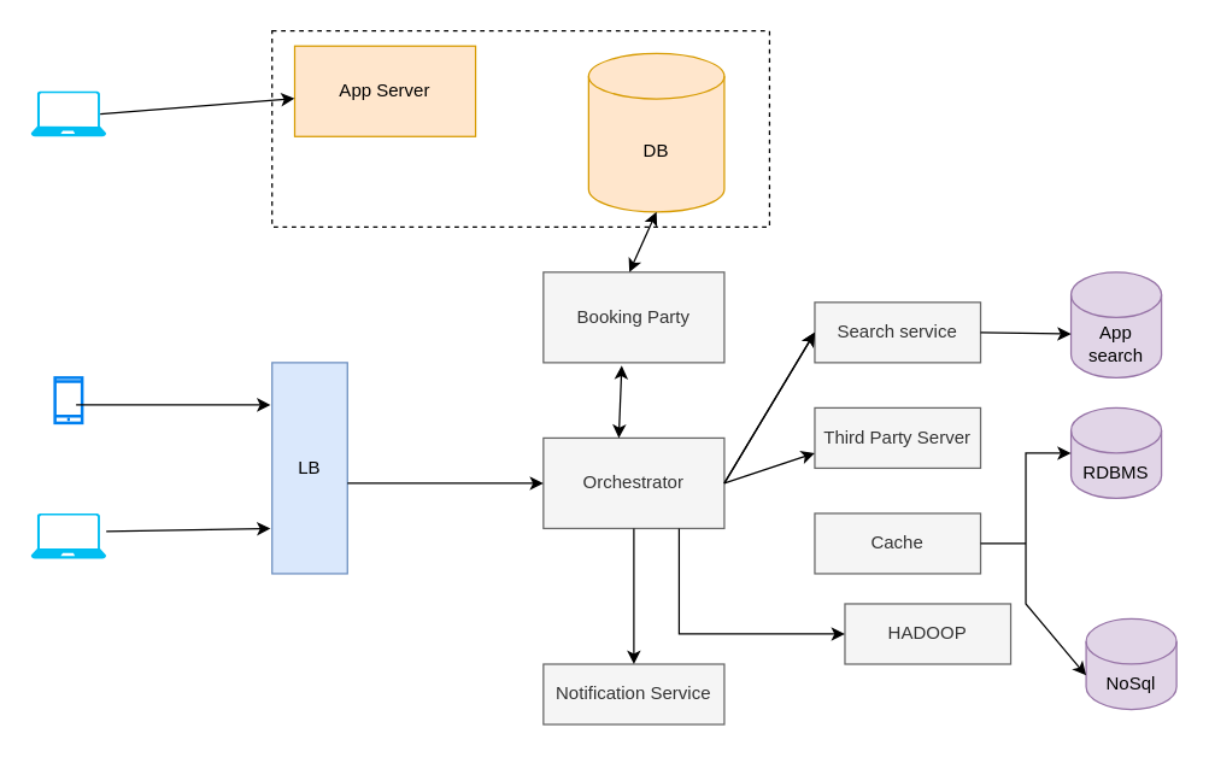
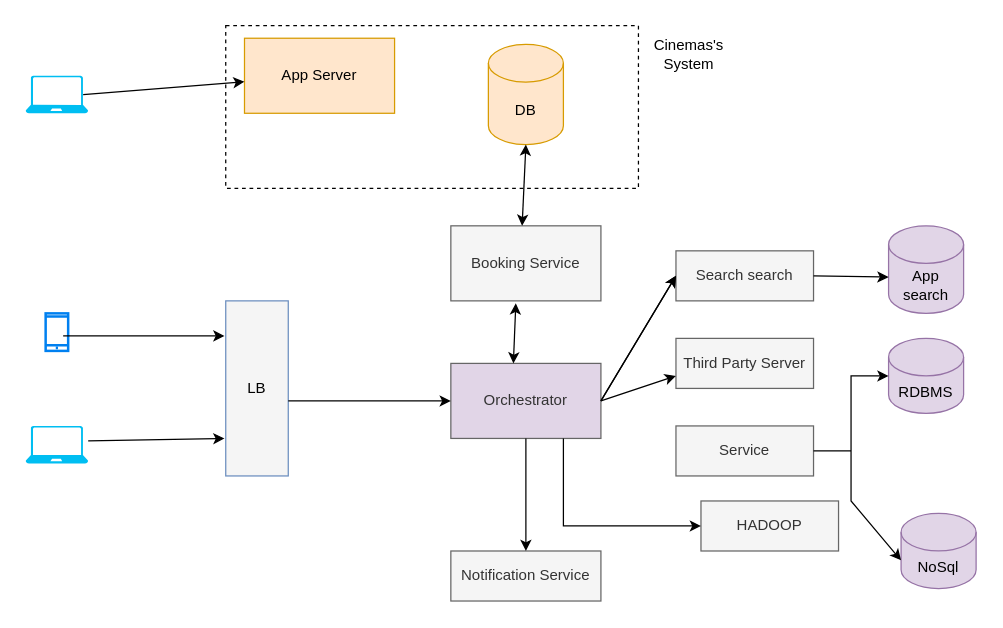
+ <mxCell id="31" value="Cinemas's &lt;br&gt;System" style="text;html=1;align=center;verticalAlign=middle;resizable=0;points=[];autosize=1;strokeColor=none;fillColor=none;" vertex="1" parent="1"><mxGeometry x="510" y="23" width="80" height="40" as="geometry" /></mxCell>
- <mxCell id="4" value="DB" style="shape=cylinder3;whiteSpace=wrap;html=1;boundedLbl=1;backgroundOutline=1;size=15;fillColor=#ffe6cc;strokeColor=#d79b00;" vertex="1" parent="1"><mxGeometry x="390" y="35" width="90" height="105" as="geometry" /></mxCell>
+ <mxCell id="4" value="DB" style="shape=cylinder3;whiteSpace=wrap;html=1;boundedLbl=1;backgroundOutline=1;size=15;fillColor=#ffe6cc;strokeColor=#d79b00;" vertex="1" parent="1"><mxGeometry x="390" y="35" width="60" height="80" as="geometry" /></mxCell>
- <mxCell id="7" value="Booking Party" style="rounded=0;whiteSpace=wrap;html=1;fillColor=#f5f5f5;fontColor=#333333;strokeColor=#666666;" vertex="1" parent="1"><mxGeometry x="360" y="180" width="120" height="60" as="geometry" /></mxCell>
+ <mxCell id="7" value="Booking Service" style="rounded=0;whiteSpace=wrap;html=1;fillColor=#f5f5f5;fontColor=#333333;strokeColor=#666666;" vertex="1" parent="1"><mxGeometry x="360" y="180" width="120" height="60" as="geometry" /></mxCell>
- <mxCell id="9" value="Search service" style="rounded=0;whiteSpace=wrap;html=1;fillColor=#f5f5f5;fontColor=#333333;strokeColor=#666666;" vertex="1" parent="1"><mxGeometry x="540" y="200" width="110" height="40" as="geometry" /></mxCell>
+ <mxCell id="9" value="Search search" style="rounded=0;whiteSpace=wrap;html=1;fillColor=#f5f5f5;fontColor=#333333;strokeColor=#666666;" vertex="1" parent="1"><mxGeometry x="540" y="200" width="110" height="40" as="geometry" /></mxCell>
- <mxCell id="21" value="LB" style="rounded=0;whiteSpace=wrap;html=1;fillColor=#dae8fc;strokeColor=#6c8ebf;" vertex="1" parent="1"><mxGeometry x="180" y="240" width="50" height="140" as="geometry" /></mxCell>
+ <mxCell id="21" value="LB" style="rounded=0;whiteSpace=wrap;html=1;fillColor=#f5f5f5;strokeColor=#6c8ebf;" vertex="1" parent="1"><mxGeometry x="180" y="240" width="50" height="140" as="geometry" /></mxCell>
- <mxCell id="8" value="Orchestrator" style="rounded=0;whiteSpace=wrap;html=1;fillColor=#f5f5f5;fontColor=#333333;strokeColor=#666666;" vertex="1" parent="1"><mxGeometry x="360" y="290" width="120" height="60" as="geometry" /></mxCell>
+ <mxCell id="8" value="Orchestrator" style="rounded=0;whiteSpace=wrap;html=1;fillColor=#e1d5e7;fontColor=#333333;strokeColor=#666666;" vertex="1" parent="1"><mxGeometry x="360" y="290" width="120" height="60" as="geometry" /></mxCell>
- <mxCell id="11" value="Cache" style="rounded=0;whiteSpace=wrap;html=1;fillColor=#f5f5f5;fontColor=#333333;strokeColor=#666666;" vertex="1" parent="1"><mxGeometry x="540" y="340" width="110" height="40" as="geometry" /></mxCell>
+ <mxCell id="11" value="Service" style="rounded=0;whiteSpace=wrap;html=1;fillColor=#f5f5f5;fontColor=#333333;strokeColor=#666666;" vertex="1" parent="1"><mxGeometry x="540" y="340" width="110" height="40" as="geometry" /></mxCell>
